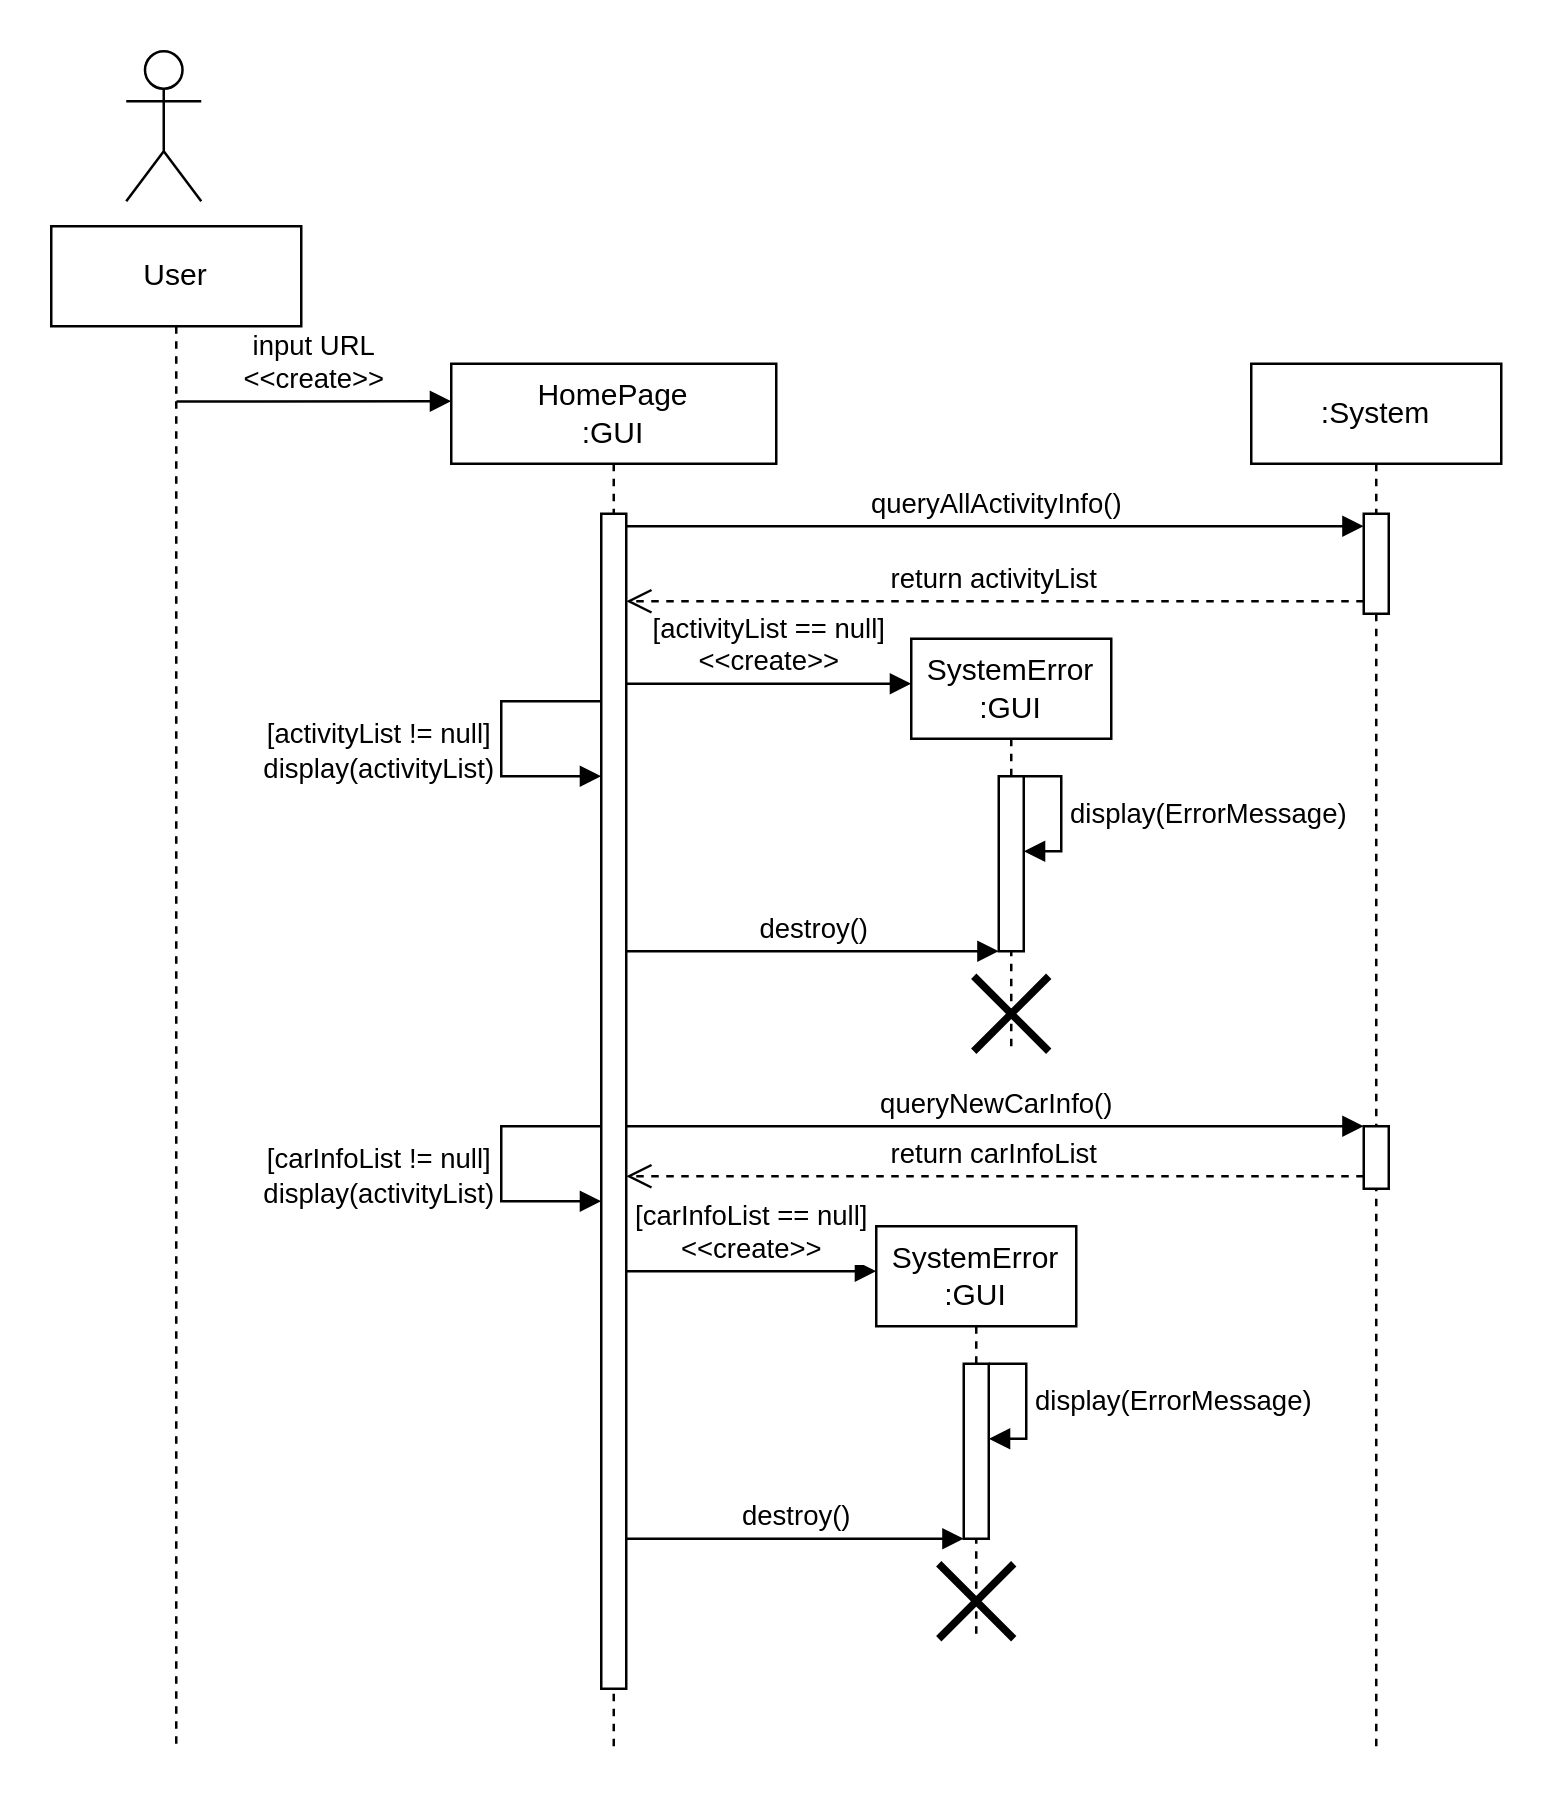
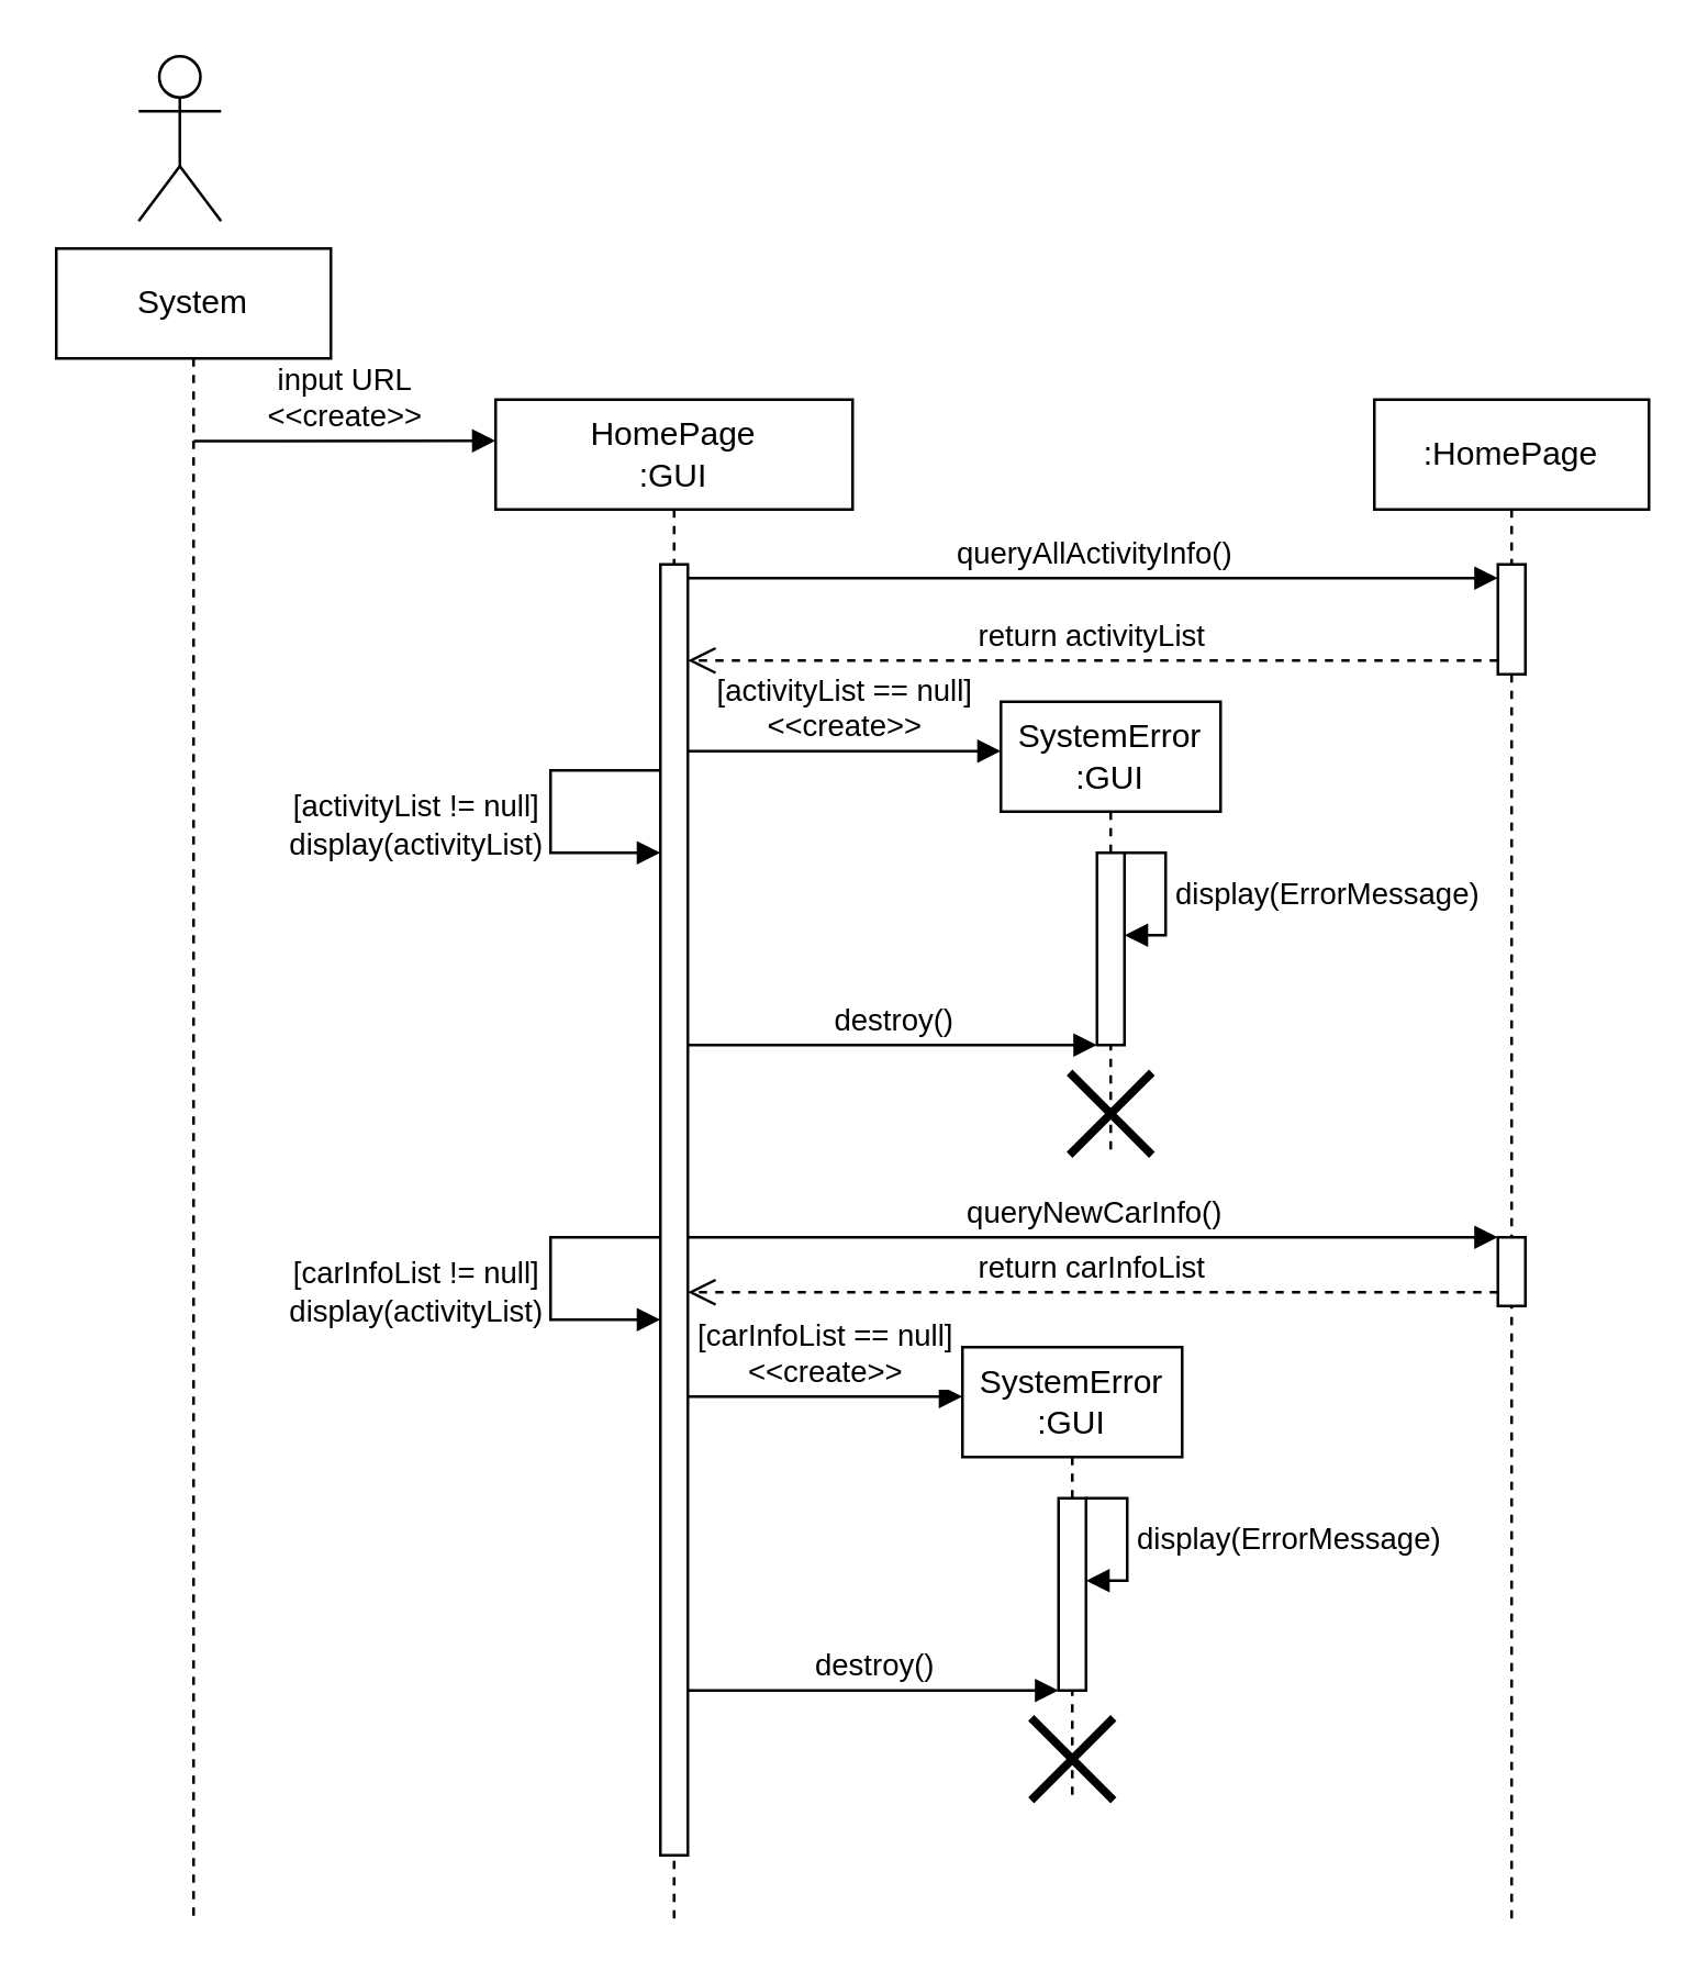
- <mxCell id="3" value="User" style="shape=umlLifeline;perimeter=lifelinePerimeter;whiteSpace=wrap;html=1;container=1;dropTarget=0;collapsible=0;recursiveResize=0;outlineConnect=0;portConstraint=eastwest;newEdgeStyle={&quot;edgeStyle&quot;:&quot;elbowEdgeStyle&quot;,&quot;elbow&quot;:&quot;vertical&quot;,&quot;curved&quot;:0,&quot;rounded&quot;:0};" vertex="1" parent="1"><mxGeometry x="20" y="90" width="100" height="610" as="geometry" /></mxCell>
+ <mxCell id="3" value="System" style="shape=umlLifeline;perimeter=lifelinePerimeter;whiteSpace=wrap;html=1;container=1;dropTarget=0;collapsible=0;recursiveResize=0;outlineConnect=0;portConstraint=eastwest;newEdgeStyle={&quot;edgeStyle&quot;:&quot;elbowEdgeStyle&quot;,&quot;elbow&quot;:&quot;vertical&quot;,&quot;curved&quot;:0,&quot;rounded&quot;:0};" vertex="1" parent="1"><mxGeometry x="20" y="90" width="100" height="610" as="geometry" /></mxCell>
- <mxCell id="8" value=":System" style="shape=umlLifeline;perimeter=lifelinePerimeter;whiteSpace=wrap;html=1;container=1;dropTarget=0;collapsible=0;recursiveResize=0;outlineConnect=0;portConstraint=eastwest;newEdgeStyle={&quot;edgeStyle&quot;:&quot;elbowEdgeStyle&quot;,&quot;elbow&quot;:&quot;vertical&quot;,&quot;curved&quot;:0,&quot;rounded&quot;:0};" vertex="1" parent="1"><mxGeometry x="500" y="145" width="100" height="555" as="geometry" /></mxCell>
+ <mxCell id="8" value=":HomePage" style="shape=umlLifeline;perimeter=lifelinePerimeter;whiteSpace=wrap;html=1;container=1;dropTarget=0;collapsible=0;recursiveResize=0;outlineConnect=0;portConstraint=eastwest;newEdgeStyle={&quot;edgeStyle&quot;:&quot;elbowEdgeStyle&quot;,&quot;elbow&quot;:&quot;vertical&quot;,&quot;curved&quot;:0,&quot;rounded&quot;:0};" vertex="1" parent="1"><mxGeometry x="500" y="145" width="100" height="555" as="geometry" /></mxCell>
